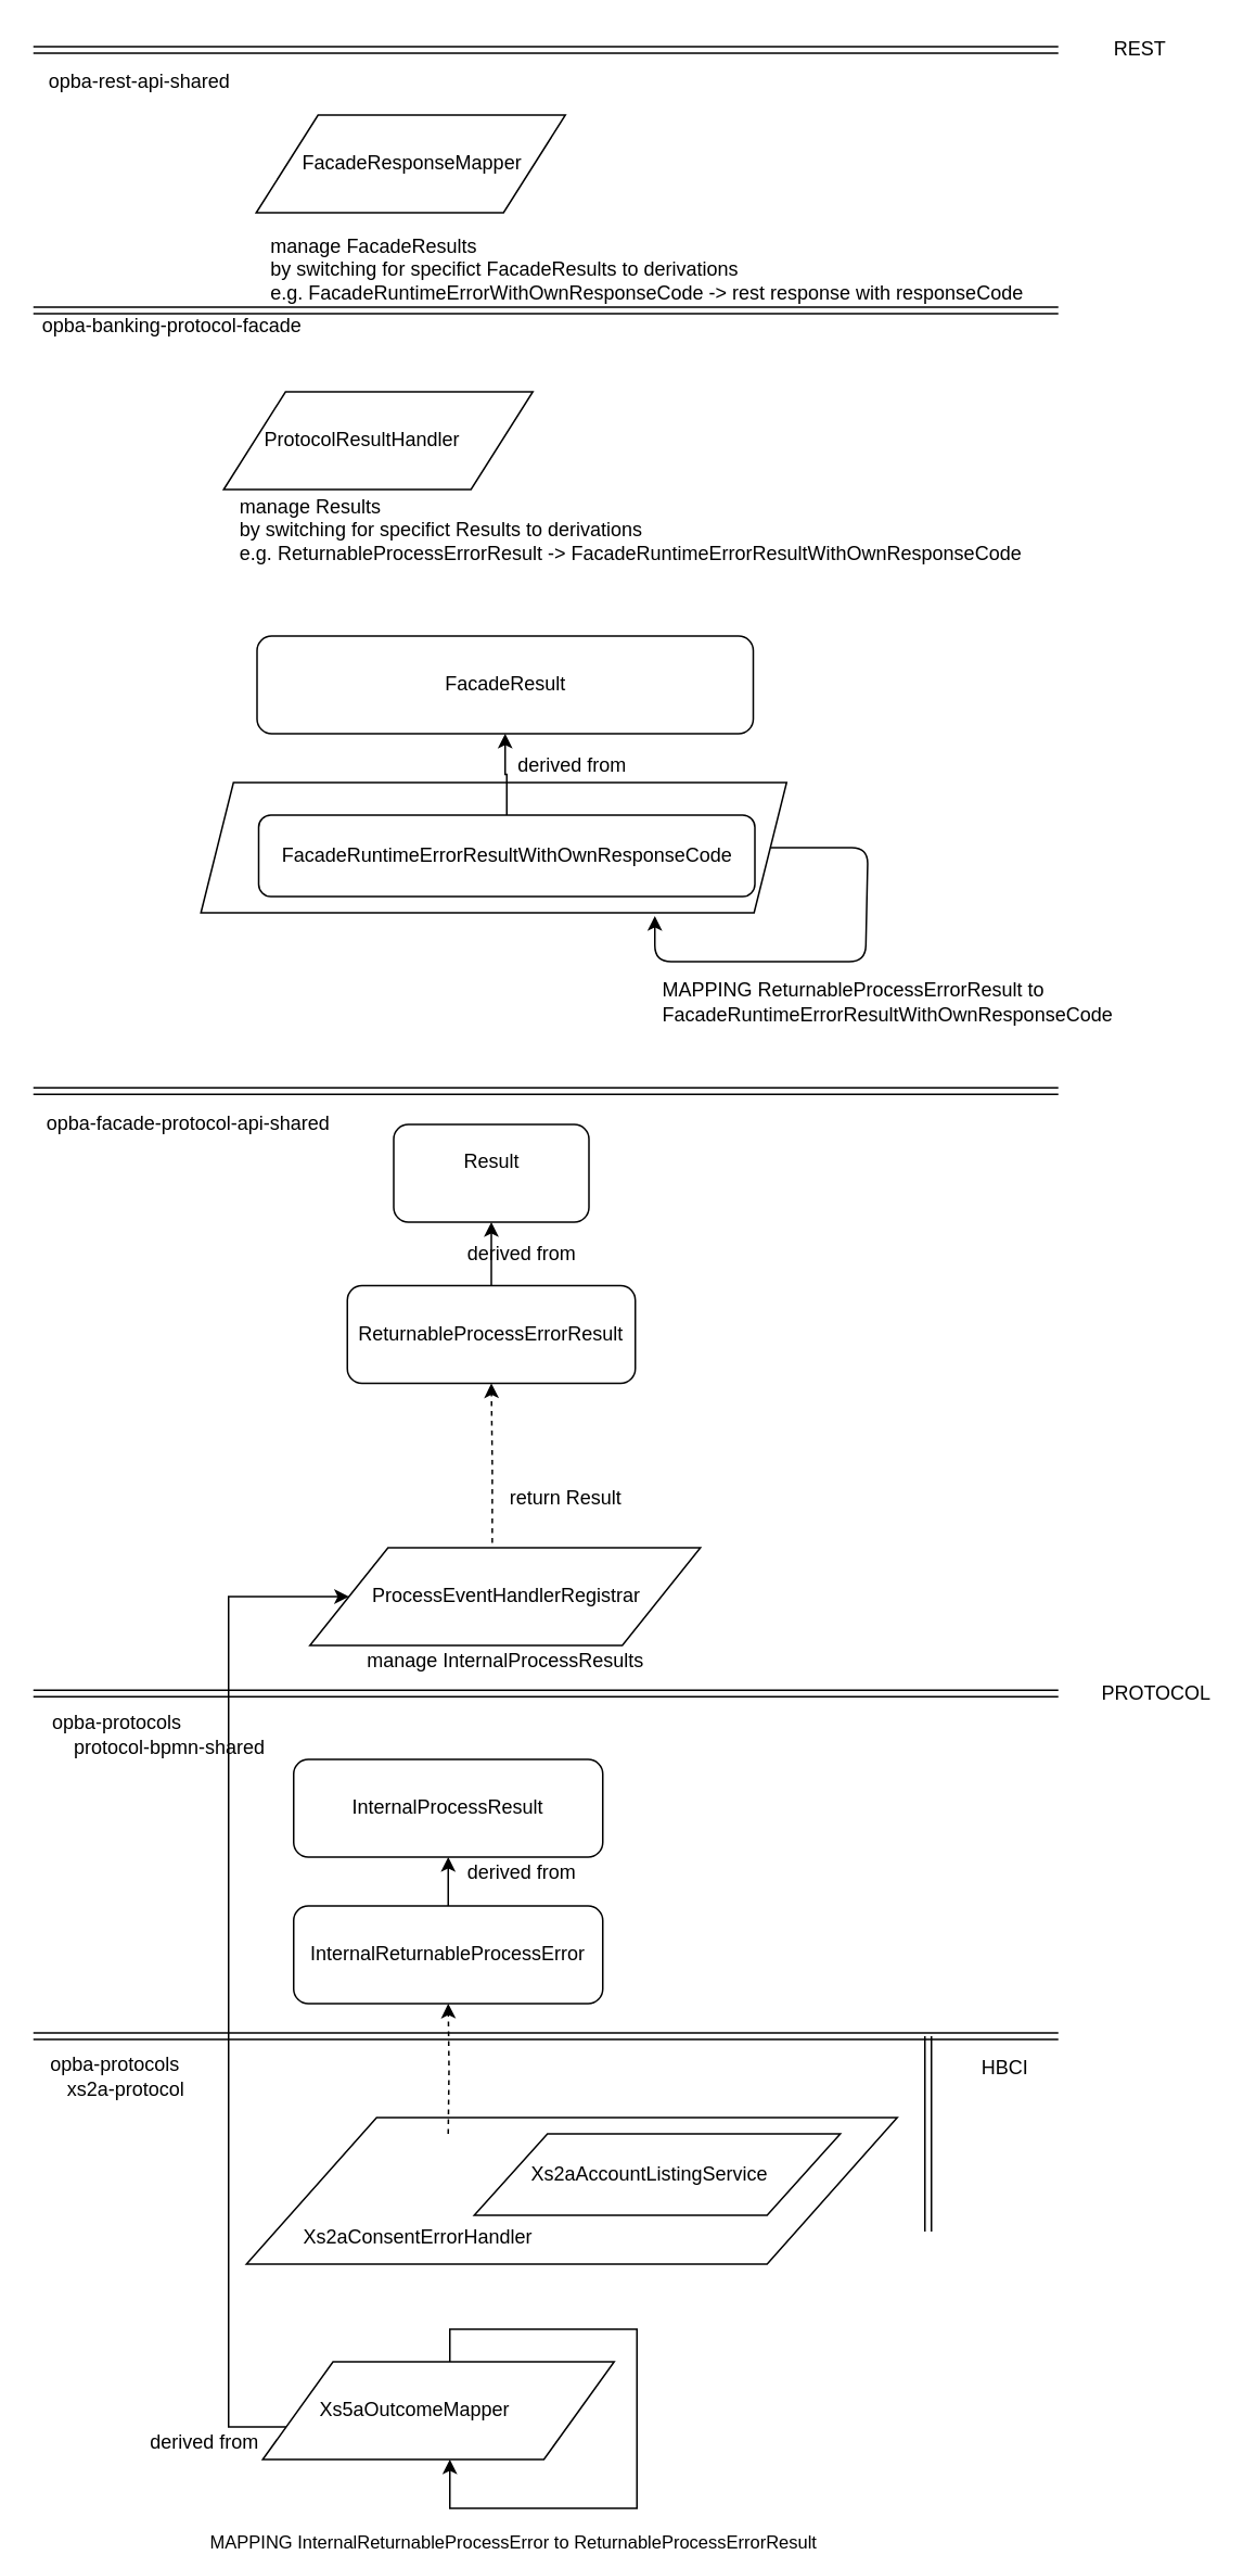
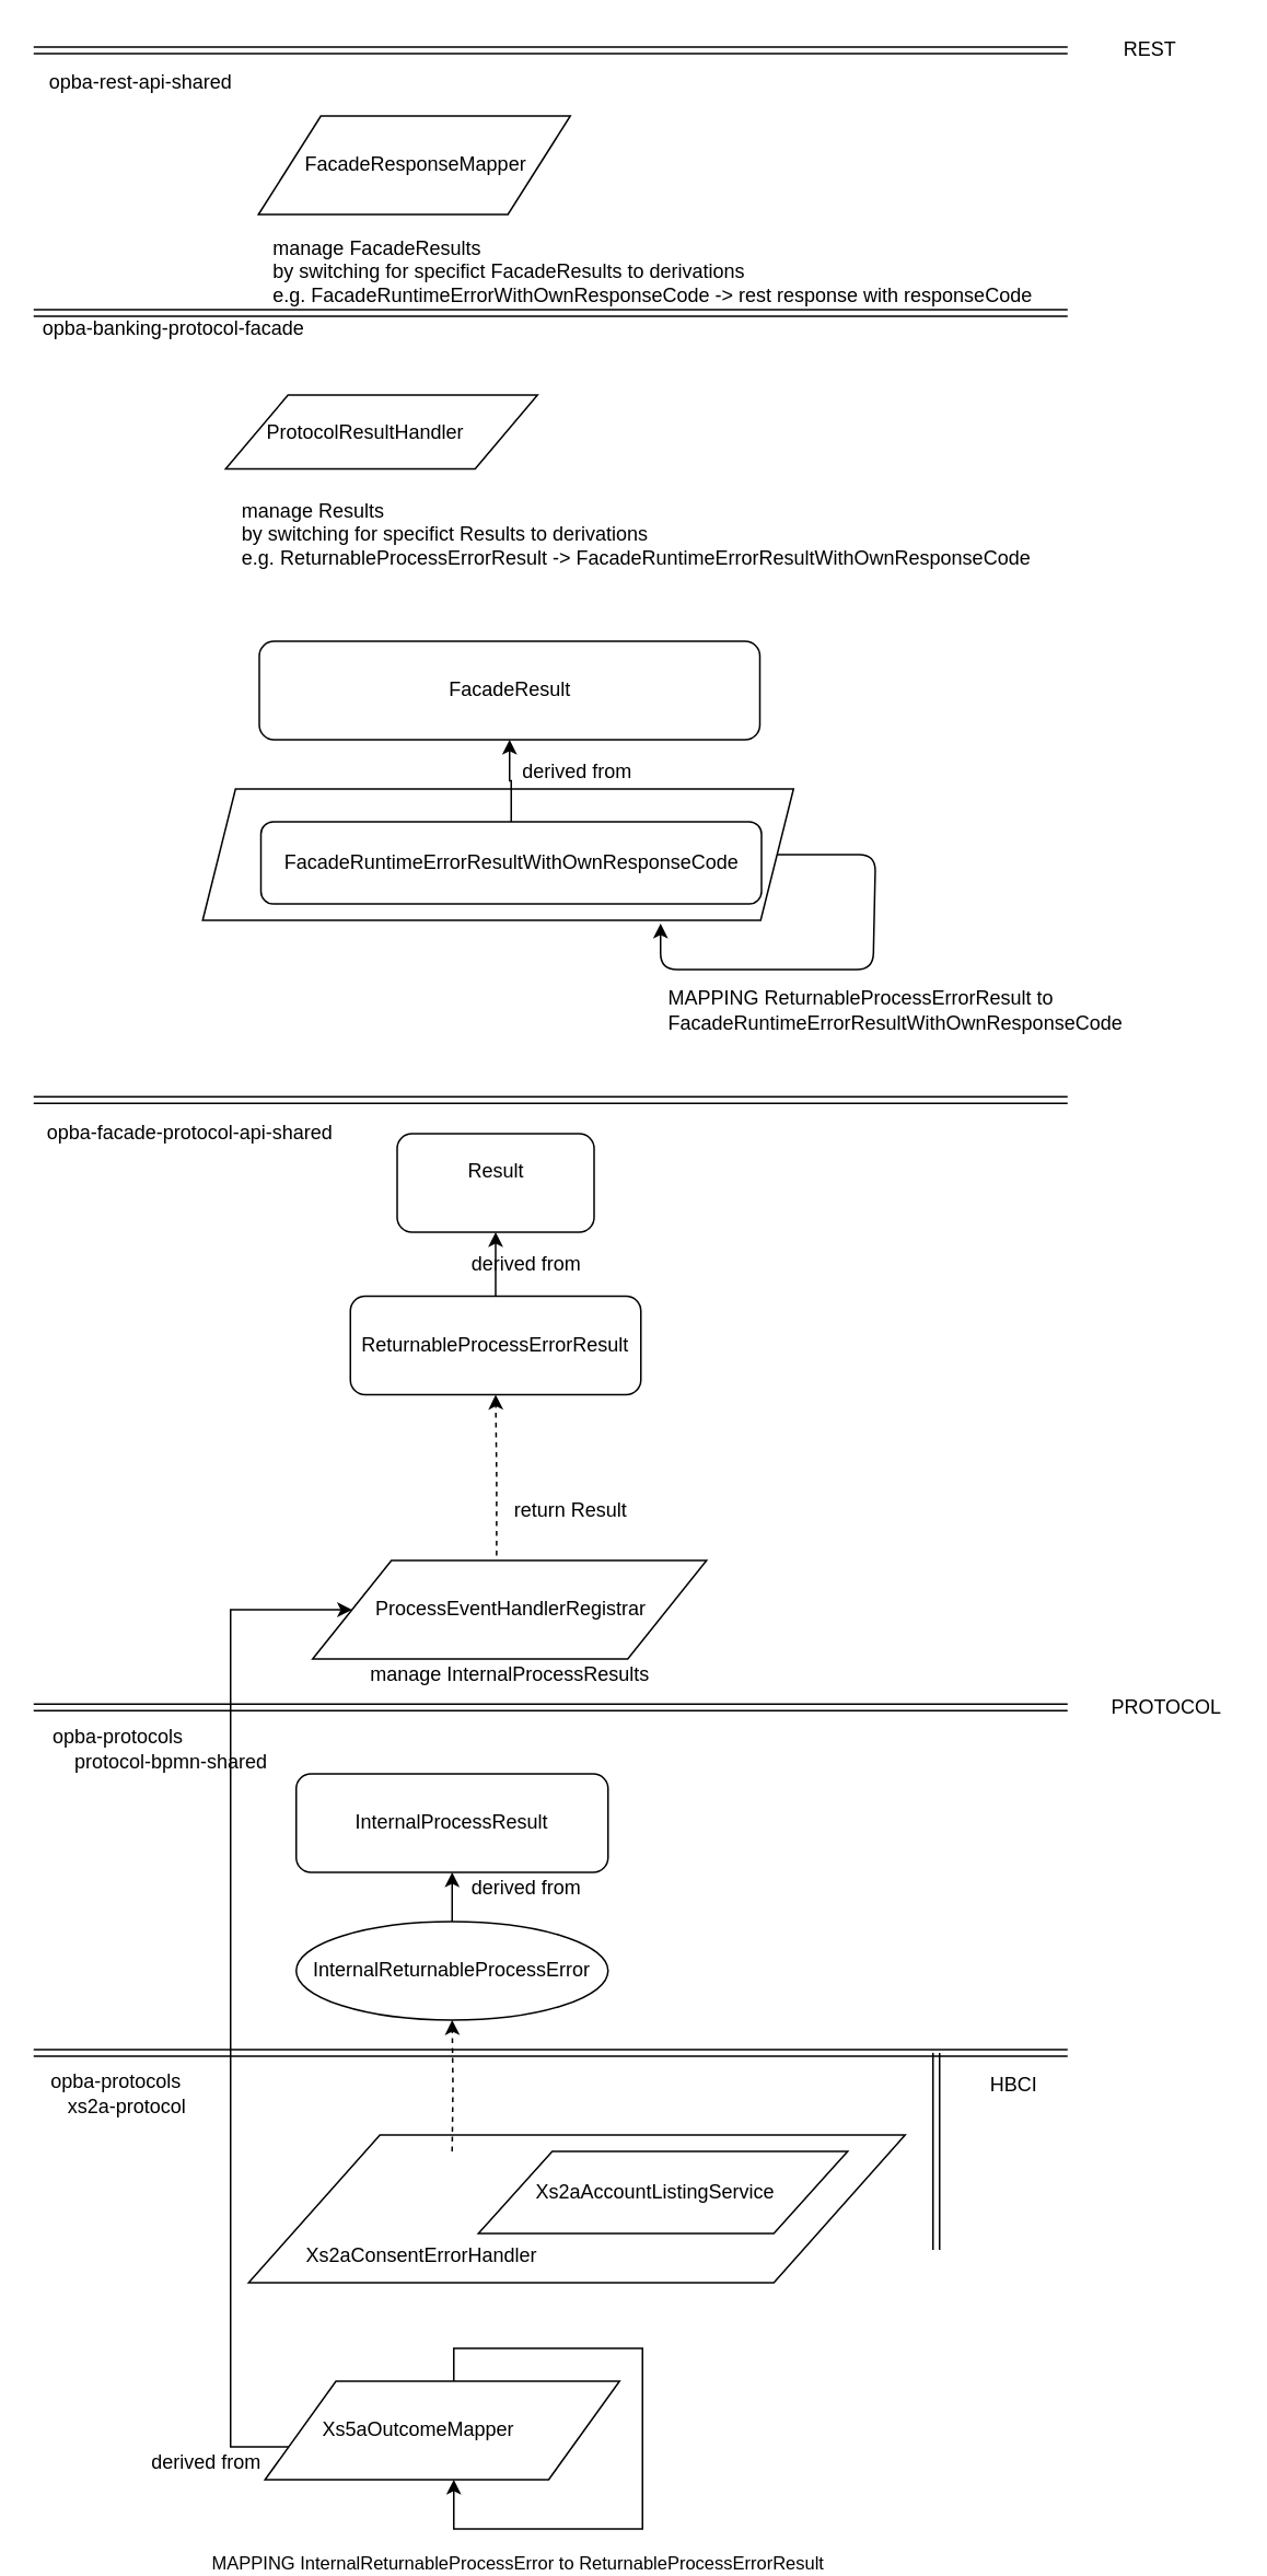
- <mxCell id="32" value="&amp;nbsp;&amp;nbsp;&amp;nbsp;&amp;nbsp;&amp;nbsp;&amp;nbsp; ProtocolResultHandler" style="shape=parallelogram;perimeter=parallelogramPerimeter;whiteSpace=wrap;html=1;shadow=0;glass=0;comic=0;gradientColor=none;align=left;" parent="1" vertex="1"><mxGeometry x="137" y="240" width="190" height="60" as="geometry" /></mxCell>
+ <mxCell id="32" value="&amp;nbsp;&amp;nbsp;&amp;nbsp;&amp;nbsp;&amp;nbsp;&amp;nbsp; ProtocolResultHandler" style="shape=parallelogram;perimeter=parallelogramPerimeter;whiteSpace=wrap;html=1;shadow=0;glass=0;comic=0;gradientColor=none;align=left;" parent="1" vertex="1"><mxGeometry x="137" y="240" width="190" height="45" as="geometry" /></mxCell>
- <mxCell id="12" value="&lt;div&gt;InternalReturnableProcessError&lt;/div&gt;" style="rounded=1;whiteSpace=wrap;html=1;" parent="1" vertex="1"><mxGeometry x="180" y="1170" width="190" height="60" as="geometry" /></mxCell>
+ <mxCell id="12" value="&lt;div&gt;InternalReturnableProcessError&lt;/div&gt;" style="ellipse;whiteSpace=wrap;html=1;" parent="1" vertex="1"><mxGeometry x="180" y="1170" width="190" height="60" as="geometry" /></mxCell>
